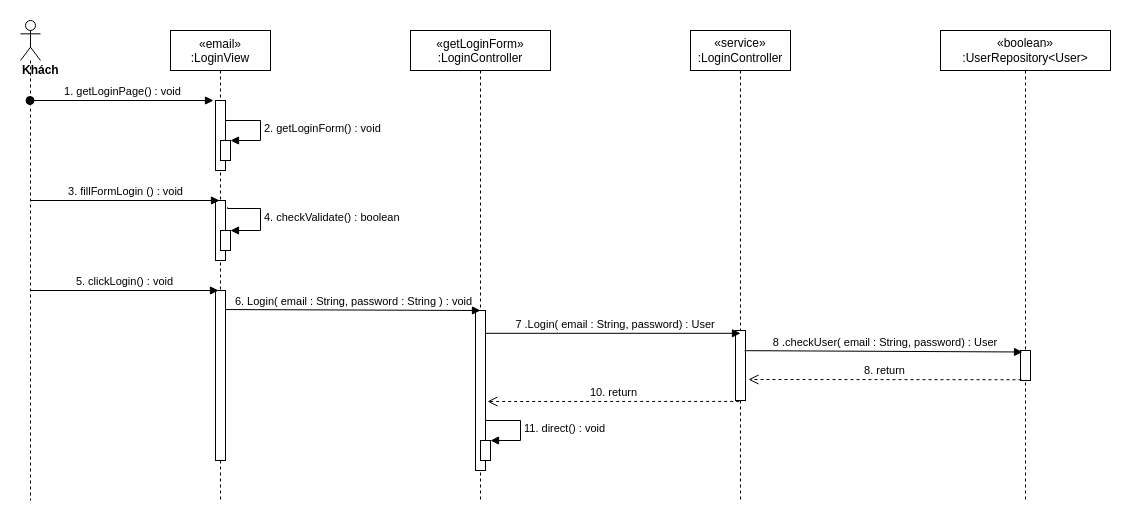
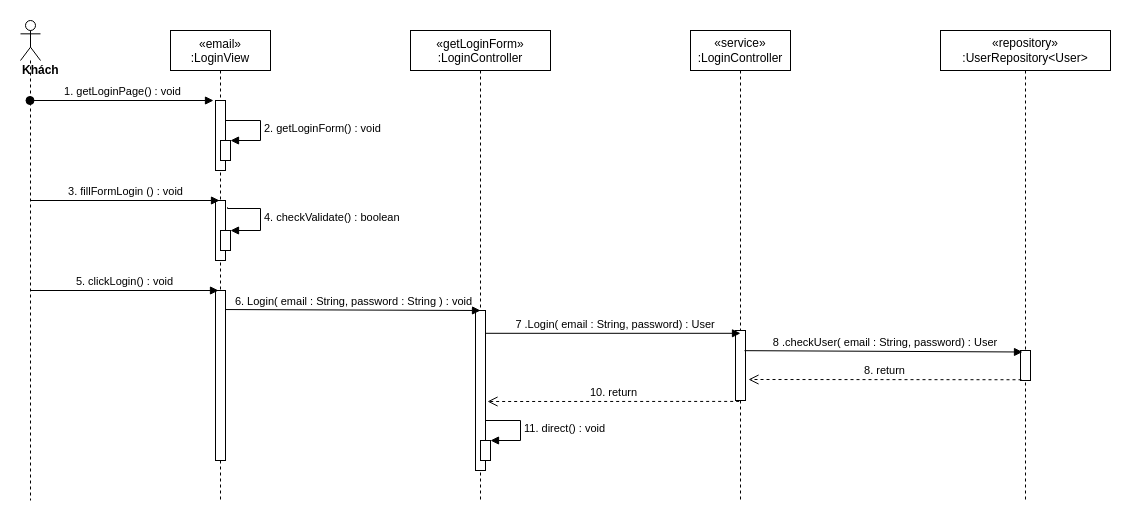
- <mxCell id="19" value="&lt;span&gt;«boolean»&lt;br&gt;&lt;/span&gt;:UserRepository&amp;lt;User&amp;gt;" style="shape=umlLifeline;perimeter=lifelinePerimeter;whiteSpace=wrap;html=1;container=1;collapsible=0;recursiveResize=0;outlineConnect=0;" parent="1" vertex="1"><mxGeometry x="940" y="30" width="170" height="470" as="geometry" /></mxCell>
+ <mxCell id="19" value="&lt;span&gt;«repository»&lt;br&gt;&lt;/span&gt;:UserRepository&amp;lt;User&amp;gt;" style="shape=umlLifeline;perimeter=lifelinePerimeter;whiteSpace=wrap;html=1;container=1;collapsible=0;recursiveResize=0;outlineConnect=0;" parent="1" vertex="1"><mxGeometry x="940" y="30" width="170" height="470" as="geometry" /></mxCell>
